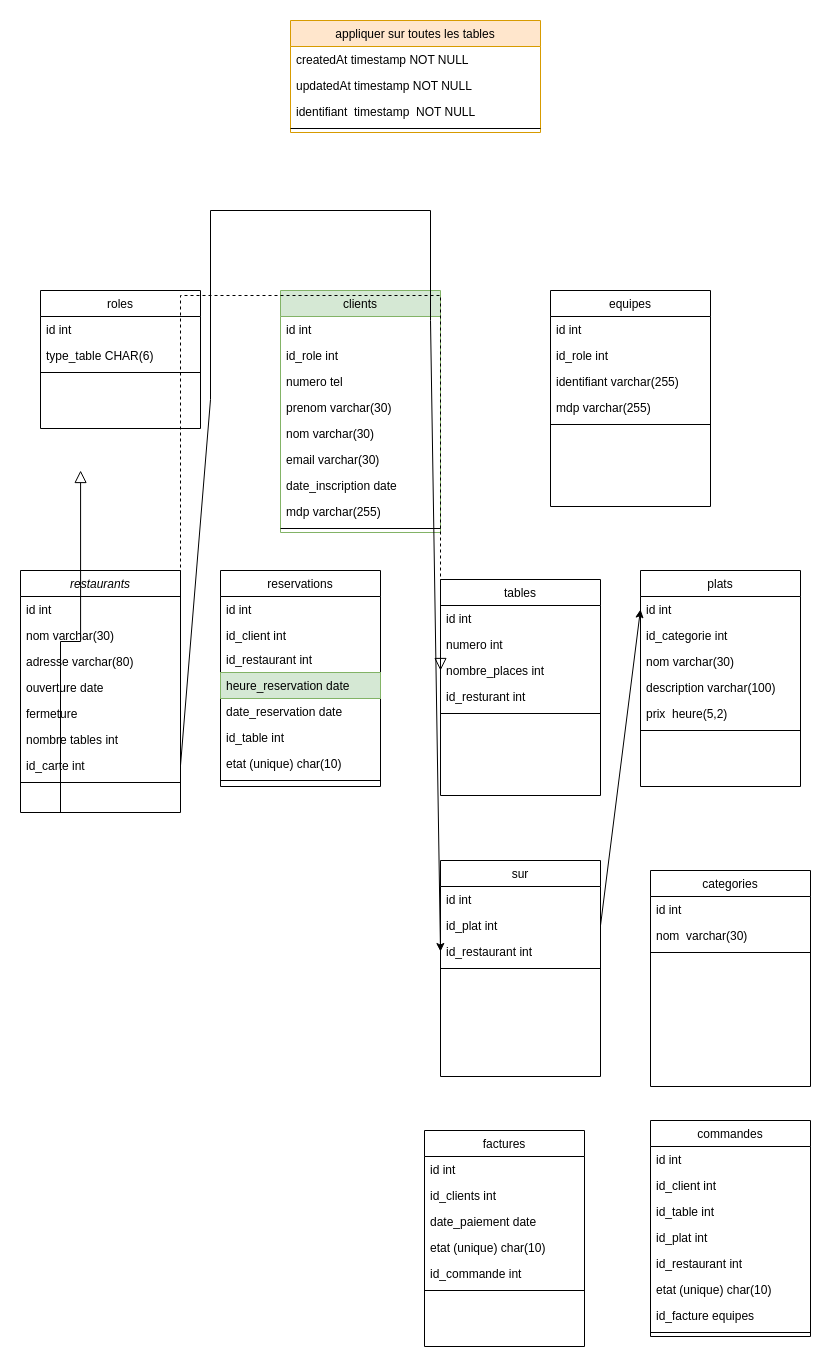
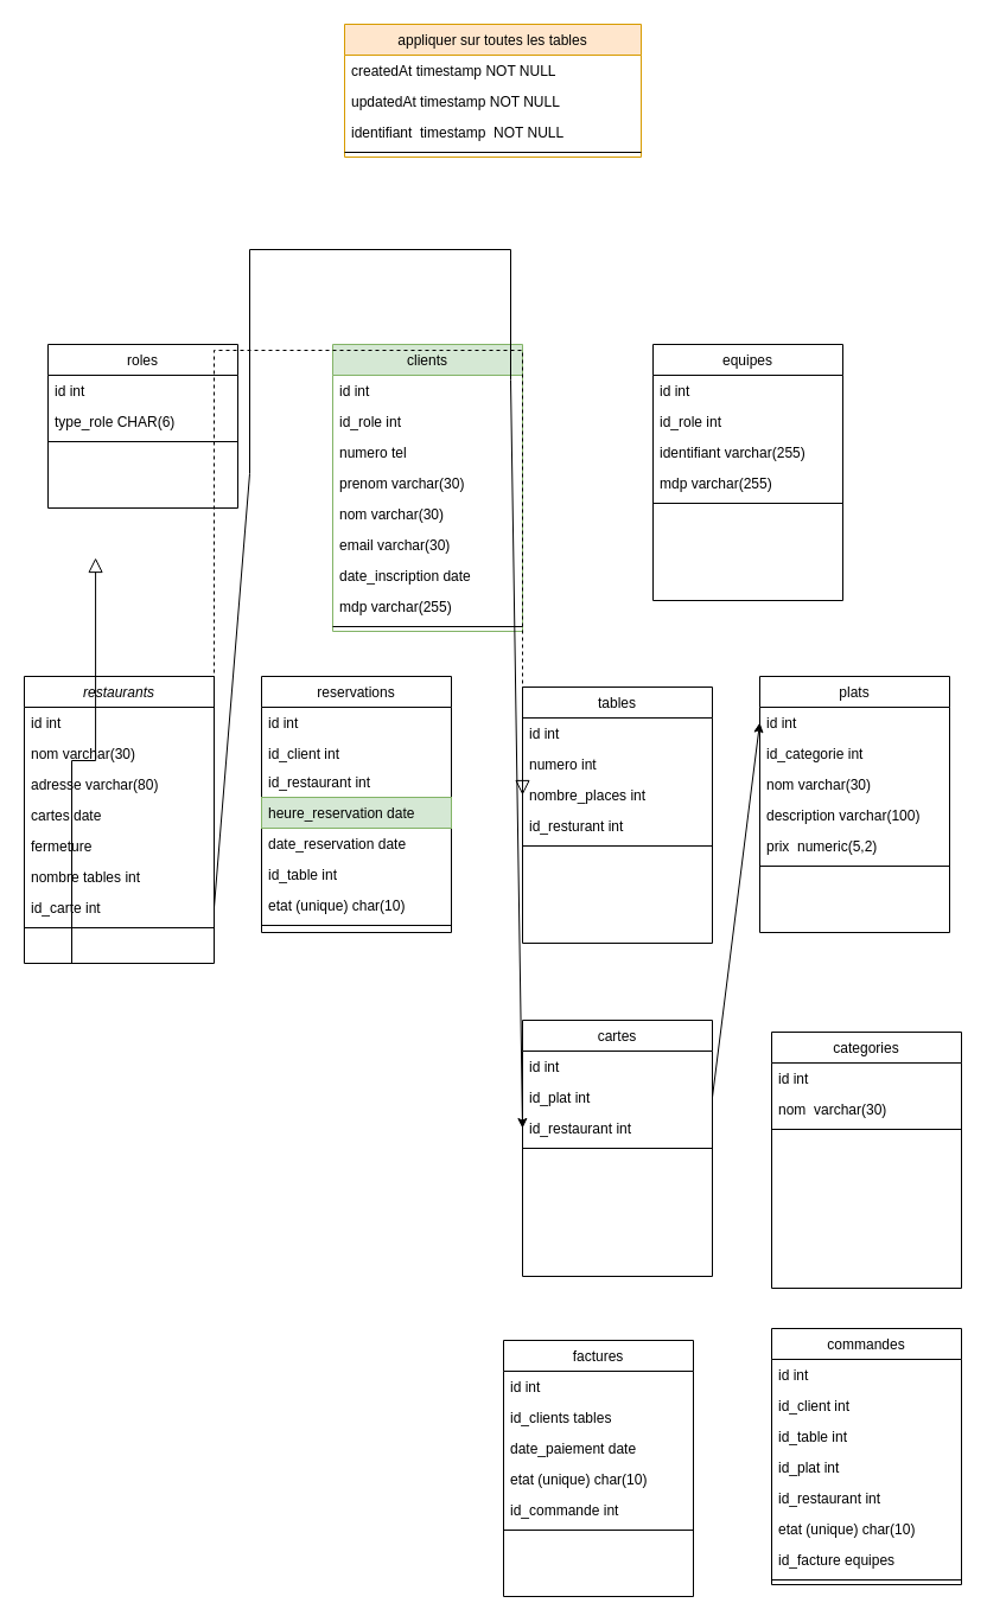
- <mxCell id="52" value="type_table CHAR(6)" style="text;align=left;verticalAlign=top;spacingLeft=4;spacingRight=4;overflow=hidden;rotatable=0;points=[[0,0.5],[1,0.5]];portConstraint=eastwest;rounded=0;shadow=0;html=0;" parent="50" vertex="1"><mxGeometry y="52" width="160" height="26" as="geometry" /></mxCell>
+ <mxCell id="52" value="type_role CHAR(6)" style="text;align=left;verticalAlign=top;spacingLeft=4;spacingRight=4;overflow=hidden;rotatable=0;points=[[0,0.5],[1,0.5]];portConstraint=eastwest;rounded=0;shadow=0;html=0;" parent="50" vertex="1"><mxGeometry y="52" width="160" height="26" as="geometry" /></mxCell>
- <mxCell id="6" value="ouverture date" style="text;align=left;verticalAlign=top;spacingLeft=4;spacingRight=4;overflow=hidden;rotatable=0;points=[[0,0.5],[1,0.5]];portConstraint=eastwest;rounded=0;shadow=0;html=0;" parent="2" vertex="1"><mxGeometry y="104" width="160" height="26" as="geometry" /></mxCell>
+ <mxCell id="6" value="cartes date" style="text;align=left;verticalAlign=top;spacingLeft=4;spacingRight=4;overflow=hidden;rotatable=0;points=[[0,0.5],[1,0.5]];portConstraint=eastwest;rounded=0;shadow=0;html=0;" parent="2" vertex="1"><mxGeometry y="104" width="160" height="26" as="geometry" /></mxCell>
- <mxCell id="32" value="prix  heure(5,2)" style="text;align=left;verticalAlign=top;spacingLeft=4;spacingRight=4;overflow=hidden;rotatable=0;points=[[0,0.5],[1,0.5]];portConstraint=eastwest;rounded=0;shadow=0;html=0;" parent="27" vertex="1"><mxGeometry y="130" width="160" height="26" as="geometry" /></mxCell>
+ <mxCell id="32" value="prix  numeric(5,2)" style="text;align=left;verticalAlign=top;spacingLeft=4;spacingRight=4;overflow=hidden;rotatable=0;points=[[0,0.5],[1,0.5]];portConstraint=eastwest;rounded=0;shadow=0;html=0;" parent="27" vertex="1"><mxGeometry y="130" width="160" height="26" as="geometry" /></mxCell>
- <mxCell id="18" value="sur" style="swimlane;fontStyle=0;align=center;verticalAlign=top;childLayout=stackLayout;horizontal=1;startSize=26;horizontalStack=0;resizeParent=1;resizeLast=0;collapsible=1;marginBottom=0;rounded=0;shadow=0;strokeWidth=1;" parent="1" vertex="1"><mxGeometry x="440" y="860" width="160" height="216" as="geometry"><mxRectangle x="550" y="140" width="160" height="26" as="alternateBounds" /></mxGeometry></mxCell>
+ <mxCell id="18" value="cartes" style="swimlane;fontStyle=0;align=center;verticalAlign=top;childLayout=stackLayout;horizontal=1;startSize=26;horizontalStack=0;resizeParent=1;resizeLast=0;collapsible=1;marginBottom=0;rounded=0;shadow=0;strokeWidth=1;" parent="1" vertex="1"><mxGeometry x="440" y="860" width="160" height="216" as="geometry"><mxRectangle x="550" y="140" width="160" height="26" as="alternateBounds" /></mxGeometry></mxCell>
- <mxCell id="65" value="id_clients int" style="text;align=left;verticalAlign=top;spacingLeft=4;spacingRight=4;overflow=hidden;rotatable=0;points=[[0,0.5],[1,0.5]];portConstraint=eastwest;rounded=0;shadow=0;html=0;" parent="63" vertex="1"><mxGeometry y="52" width="160" height="26" as="geometry" /></mxCell>
+ <mxCell id="65" value="id_clients tables" style="text;align=left;verticalAlign=top;spacingLeft=4;spacingRight=4;overflow=hidden;rotatable=0;points=[[0,0.5],[1,0.5]];portConstraint=eastwest;rounded=0;shadow=0;html=0;" parent="63" vertex="1"><mxGeometry y="52" width="160" height="26" as="geometry" /></mxCell>
